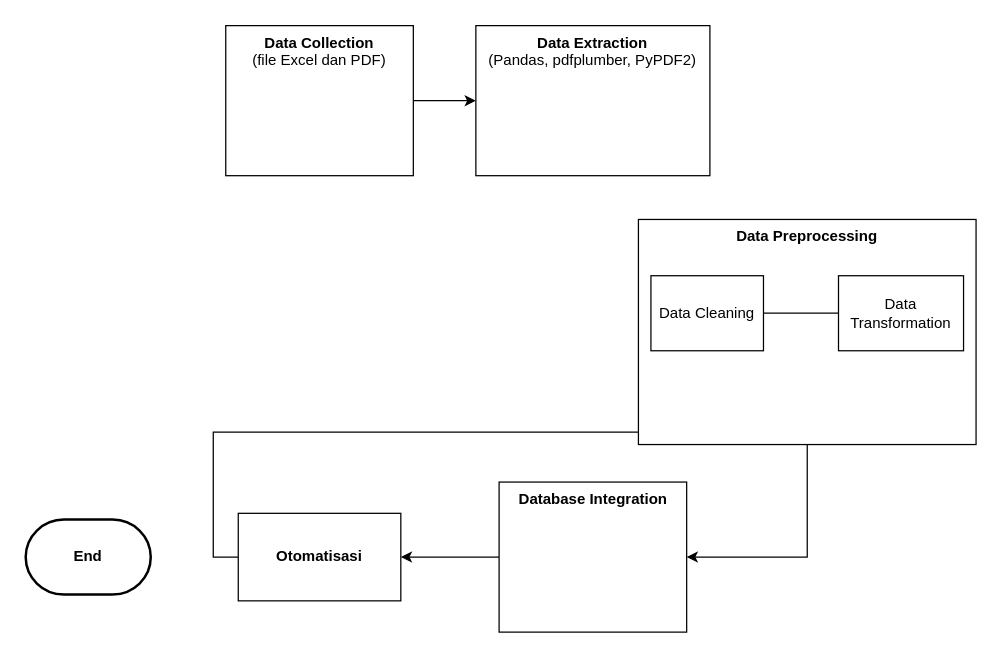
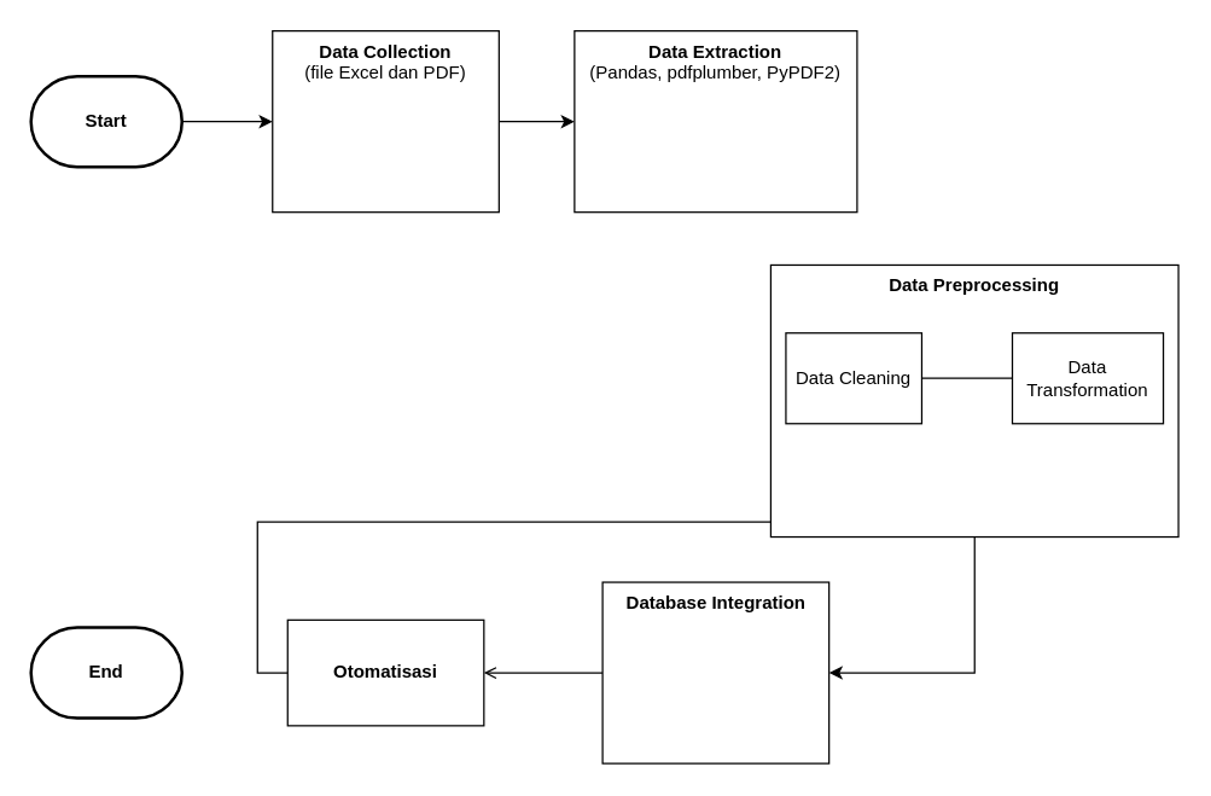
+ <mxCell id="3" value="&lt;b&gt;Start&lt;/b&gt;" style="strokeWidth=2;html=1;shape=mxgraph.flowchart.terminator;whiteSpace=wrap;" parent="1" vertex="1"><mxGeometry x="20" y="50" width="100" height="60" as="geometry" /></mxCell>
+ <mxCell id="2" style="edgeStyle=orthogonalEdgeStyle;rounded=0;orthogonalLoop=1;jettySize=auto;html=1;exitX=1;exitY=0.5;exitDx=0;exitDy=0;exitPerimeter=0;" edge="1" parent="1" source="3" target="5"><mxGeometry relative="1" as="geometry" /></mxCell>
- <mxCell id="9" style="edgeStyle=orthogonalEdgeStyle;rounded=0;orthogonalLoop=1;jettySize=auto;html=1;exitX=0;exitY=0.5;exitDx=0;exitDy=0;entryX=1;entryY=0.5;entryDx=0;entryDy=0;" edge="1" parent="1" source="10" target="14"><mxGeometry relative="1" as="geometry" /></mxCell>
+ <mxCell id="9" style="edgeStyle=orthogonalEdgeStyle;rounded=0;orthogonalLoop=1;jettySize=auto;html=1;exitX=0;exitY=0.5;exitDx=0;exitDy=0;entryX=1;entryY=0.5;entryDx=0;entryDy=0;endArrow=open;" edge="1" parent="1" source="10" target="14"><mxGeometry relative="1" as="geometry" /></mxCell>
